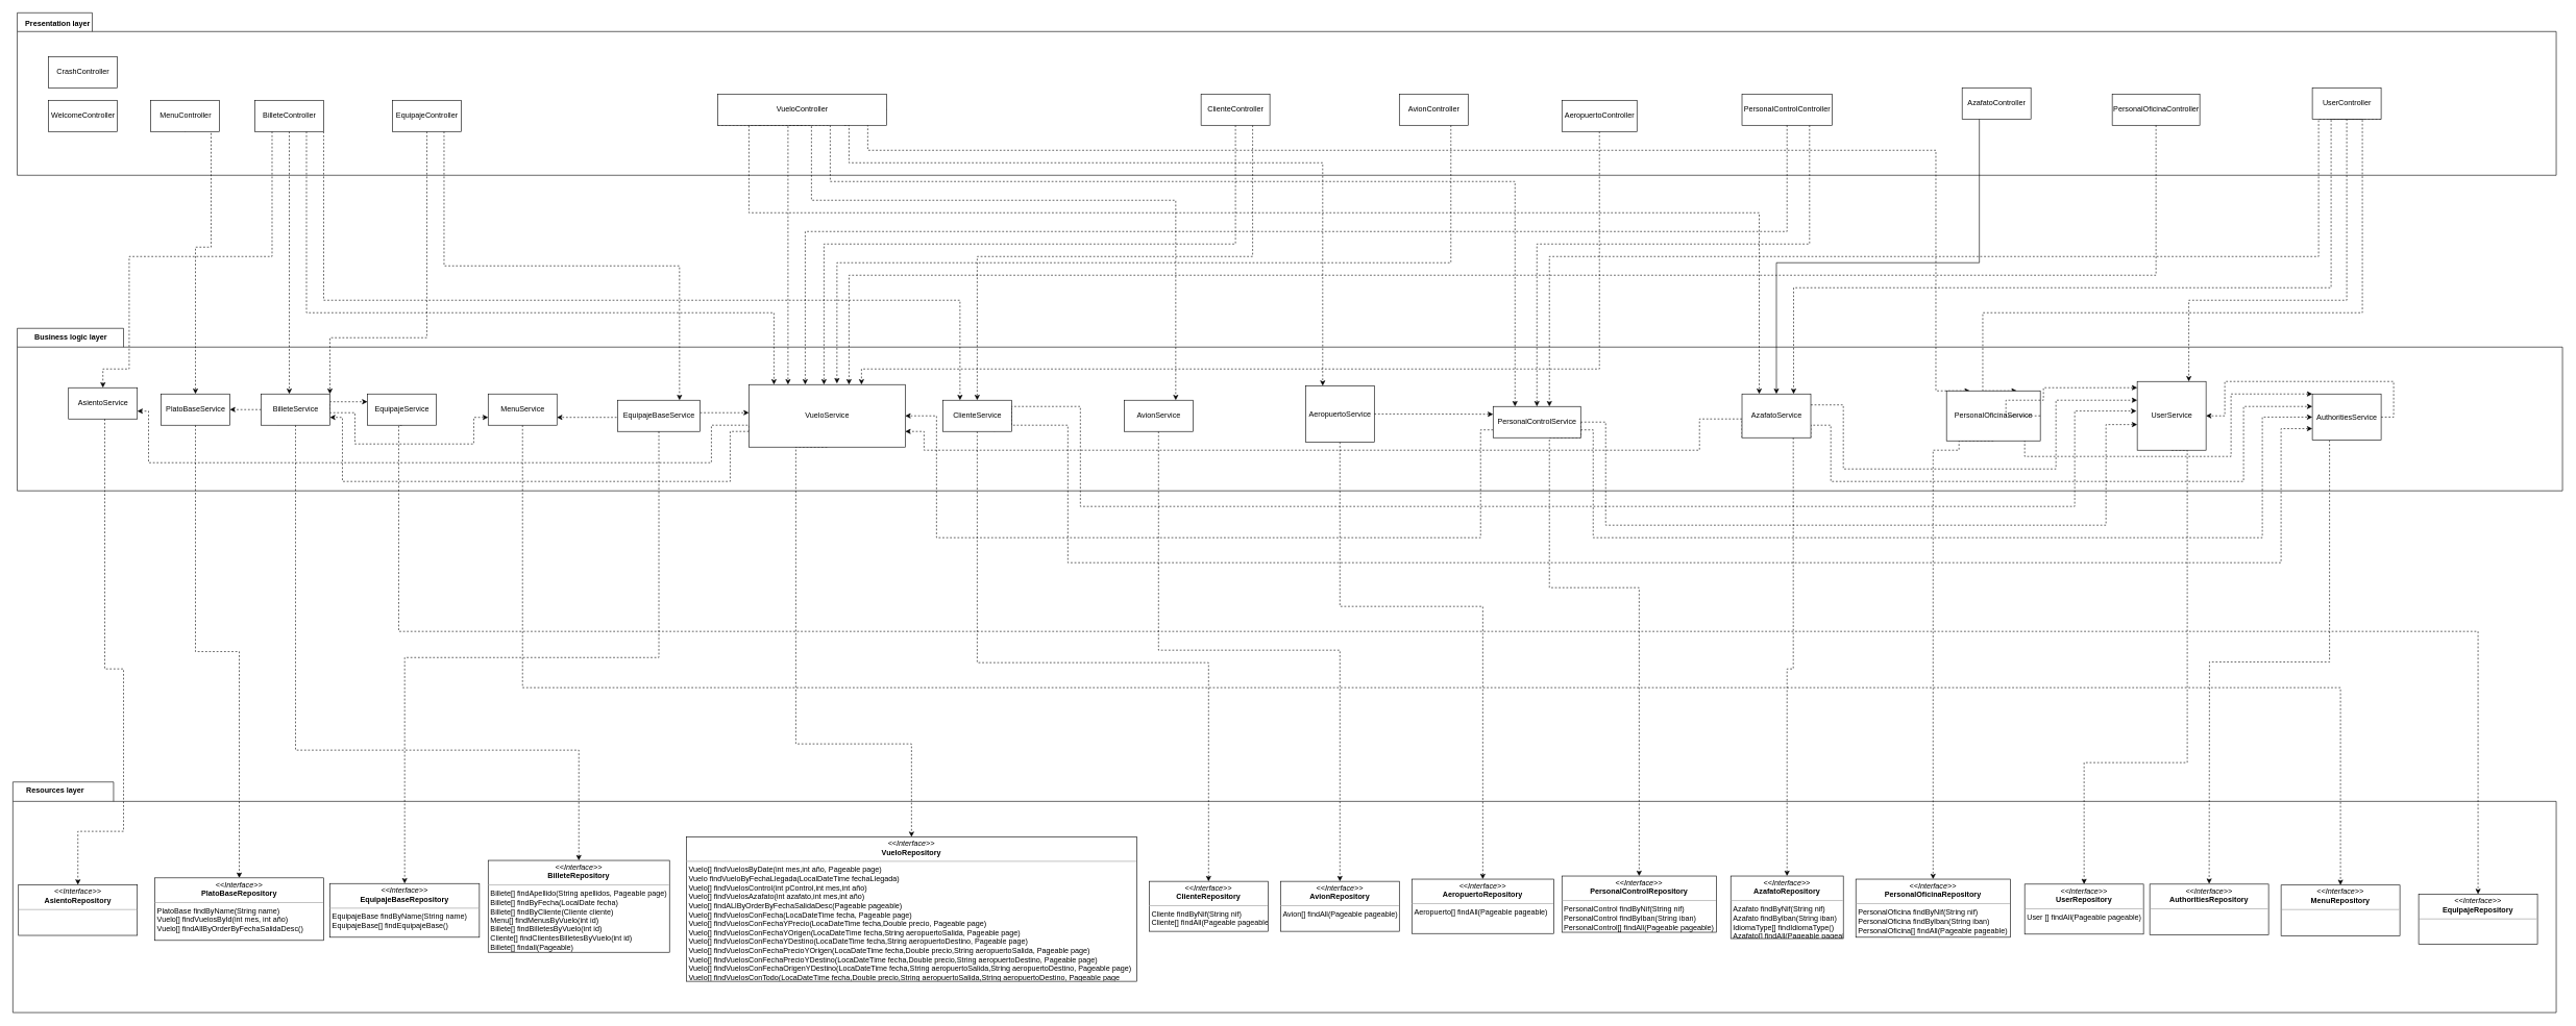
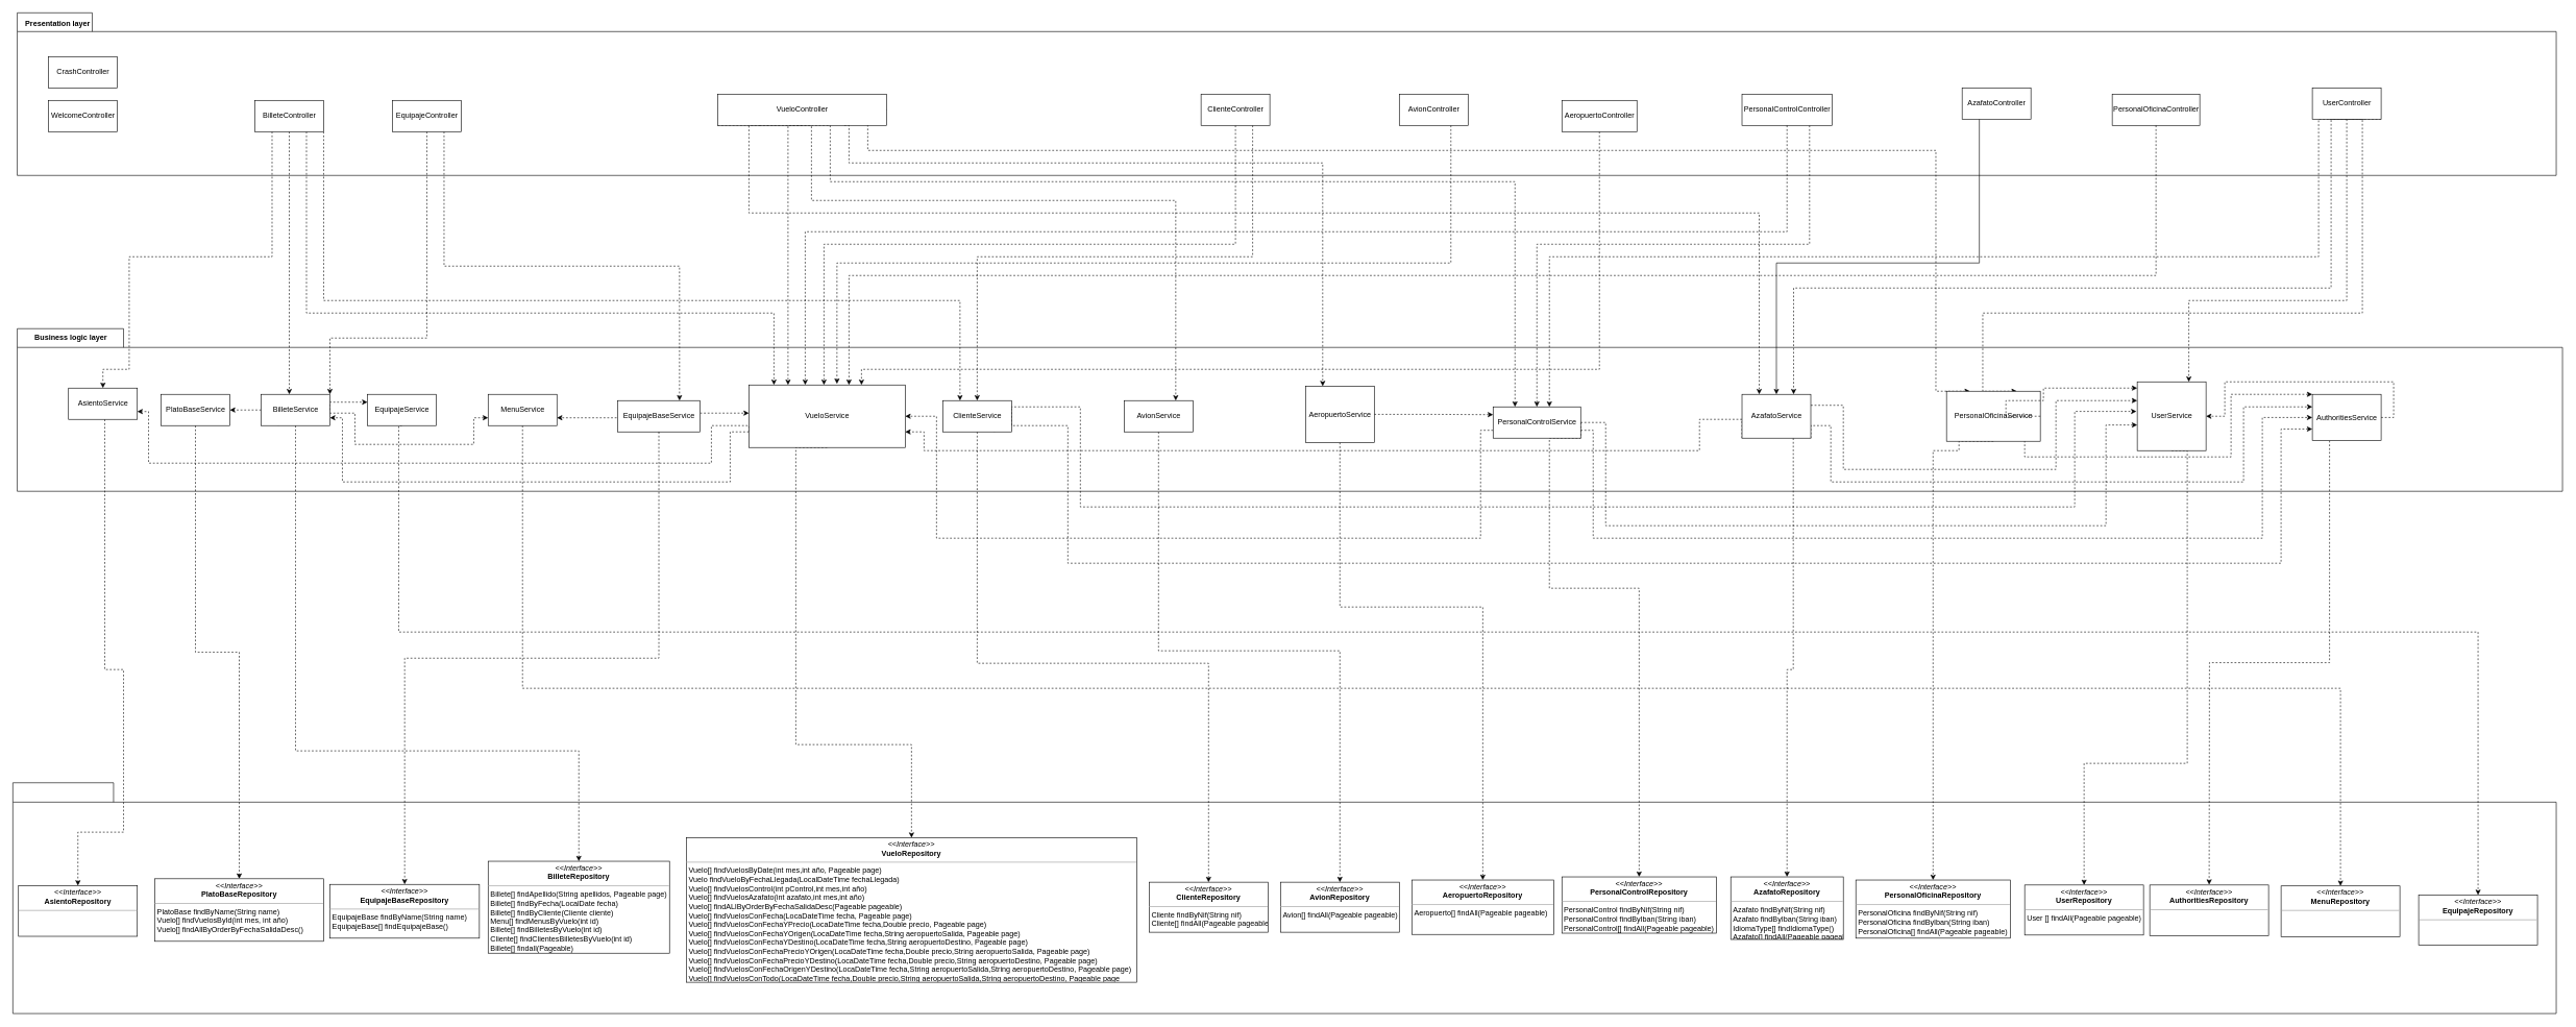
- <mxCell id="25" value="MenuController" style="html=1;" parent="1" vertex="1"><mxGeometry x="240.5" y="160" width="110" height="50" as="geometry" /></mxCell>
- <mxCell id="24" style="edgeStyle=orthogonalEdgeStyle;rounded=0;orthogonalLoop=1;jettySize=auto;html=1;exitX=0.5;exitY=1;exitDx=0;exitDy=0;entryX=0.5;entryY=0;entryDx=0;entryDy=0;dashed=1;" parent="1" source="25" target="54" edge="1"><mxGeometry relative="1" as="geometry"><Array as="points"><mxPoint x="296" y="190" /><mxPoint x="337" y="190" /><mxPoint x="337" y="395" /><mxPoint x="312" y="395" /></Array></mxGeometry></mxCell>
- <mxCell id="67" value="Resources layer" style="text;align=center;fontStyle=1;verticalAlign=middle;spacingLeft=3;spacingRight=3;strokeColor=none;rotatable=0;points=[[0,0.5],[1,0.5]];portConstraint=eastwest;" parent="1" vertex="1"><mxGeometry x="48" y="1251" width="80" height="26" as="geometry" /></mxCell>
